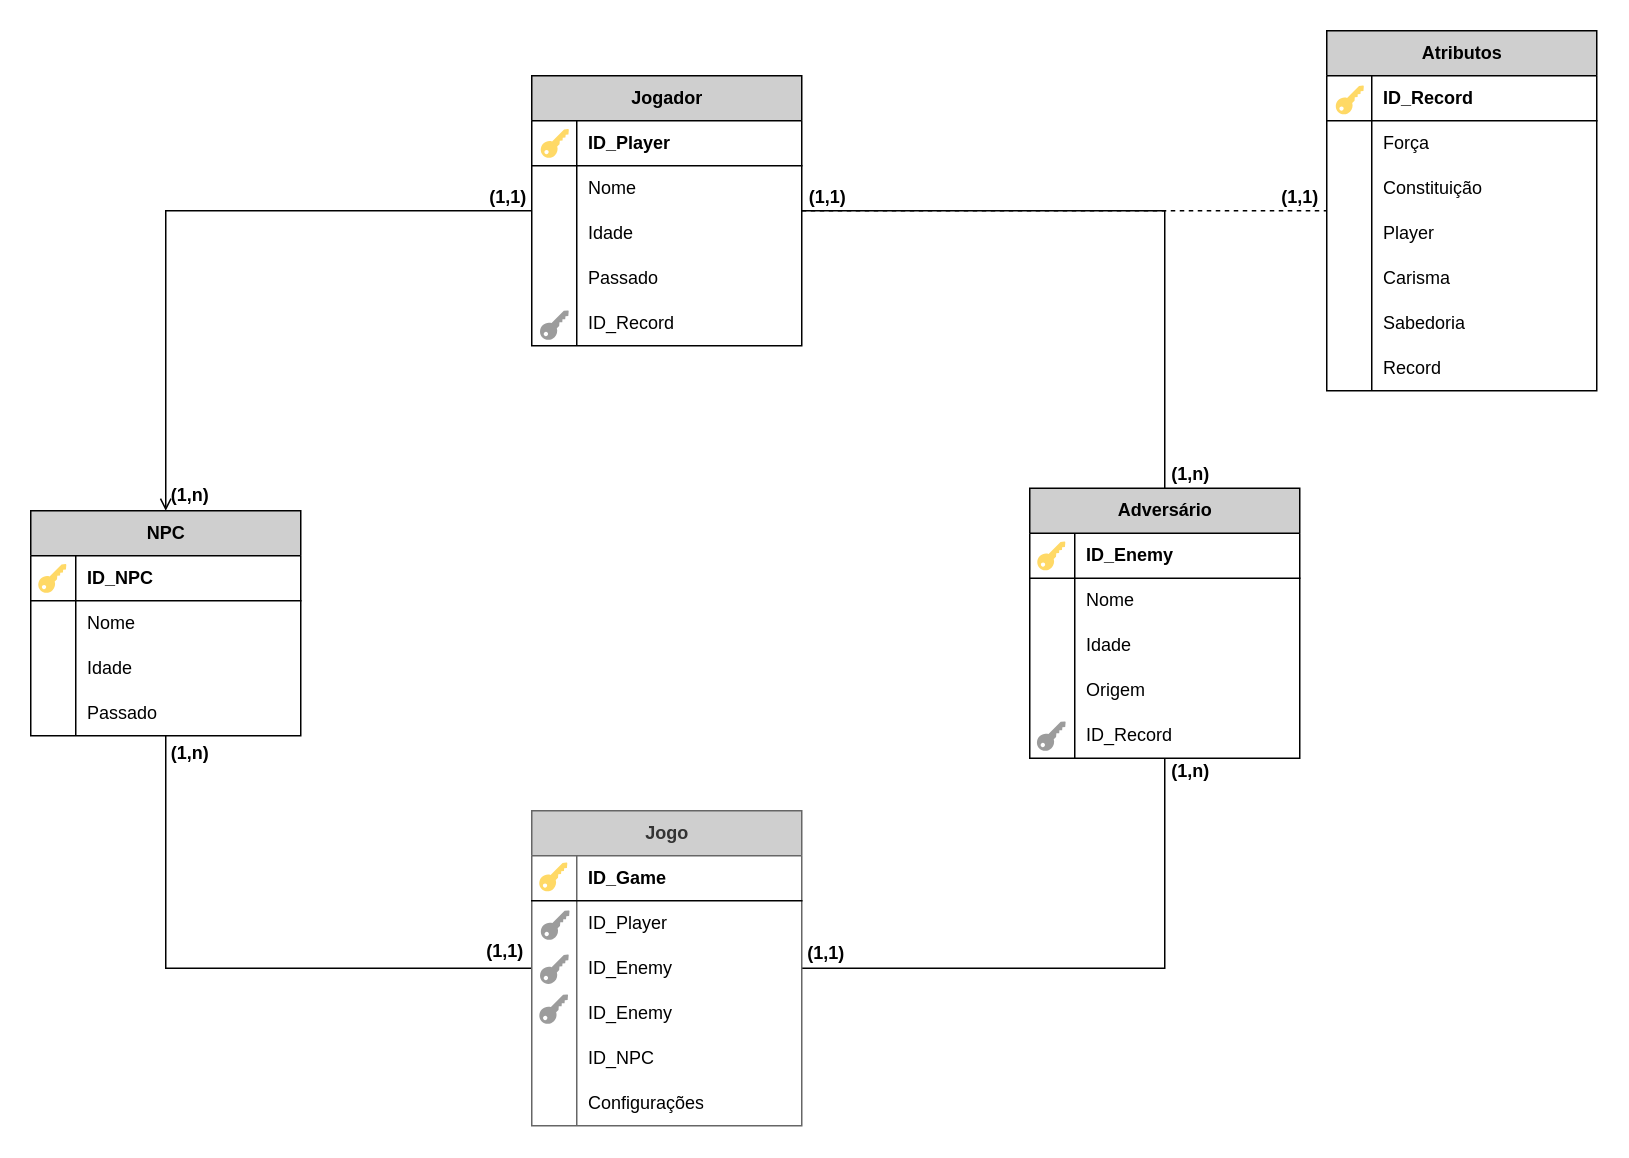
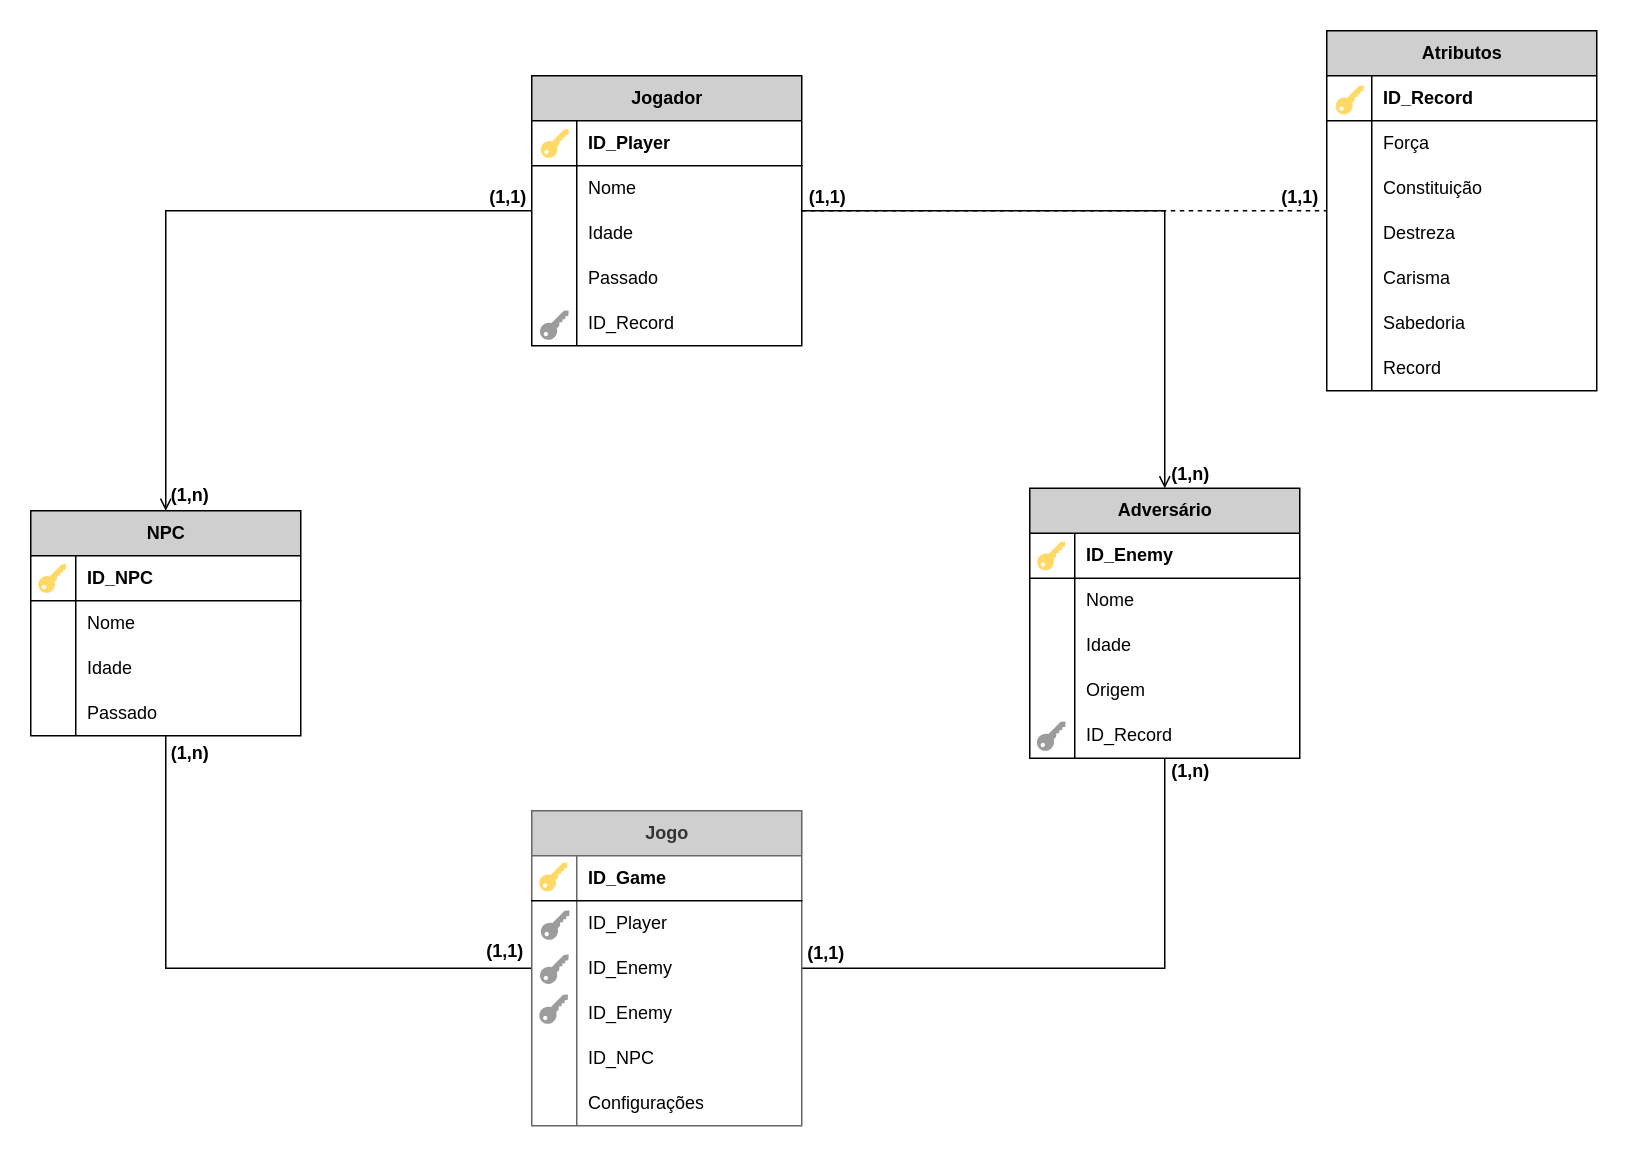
- <mxCell id="92" value="Player" style="shape=partialRectangle;connectable=0;fillColor=none;top=0;left=0;bottom=0;right=0;align=left;spacingLeft=6;overflow=hidden;whiteSpace=wrap;html=1;" parent="90" vertex="1"><mxGeometry x="30" width="150" height="30" as="geometry"><mxRectangle width="150" height="30" as="alternateBounds" /></mxGeometry></mxCell>
+ <mxCell id="92" value="Destreza" style="shape=partialRectangle;connectable=0;fillColor=none;top=0;left=0;bottom=0;right=0;align=left;spacingLeft=6;overflow=hidden;whiteSpace=wrap;html=1;" parent="90" vertex="1"><mxGeometry x="30" width="150" height="30" as="geometry"><mxRectangle width="150" height="30" as="alternateBounds" /></mxGeometry></mxCell>
- <mxCell id="59" style="edgeStyle=orthogonalEdgeStyle;rounded=0;orthogonalLoop=1;jettySize=auto;html=1;endArrow=none;endFill=0;" parent="1" source="64" target="21" edge="1"><mxGeometry relative="1" as="geometry" /></mxCell>
+ <mxCell id="59" style="edgeStyle=orthogonalEdgeStyle;rounded=0;orthogonalLoop=1;jettySize=auto;html=1;endArrow=open;endFill=0;" parent="1" source="64" target="21" edge="1"><mxGeometry relative="1" as="geometry" /></mxCell>
